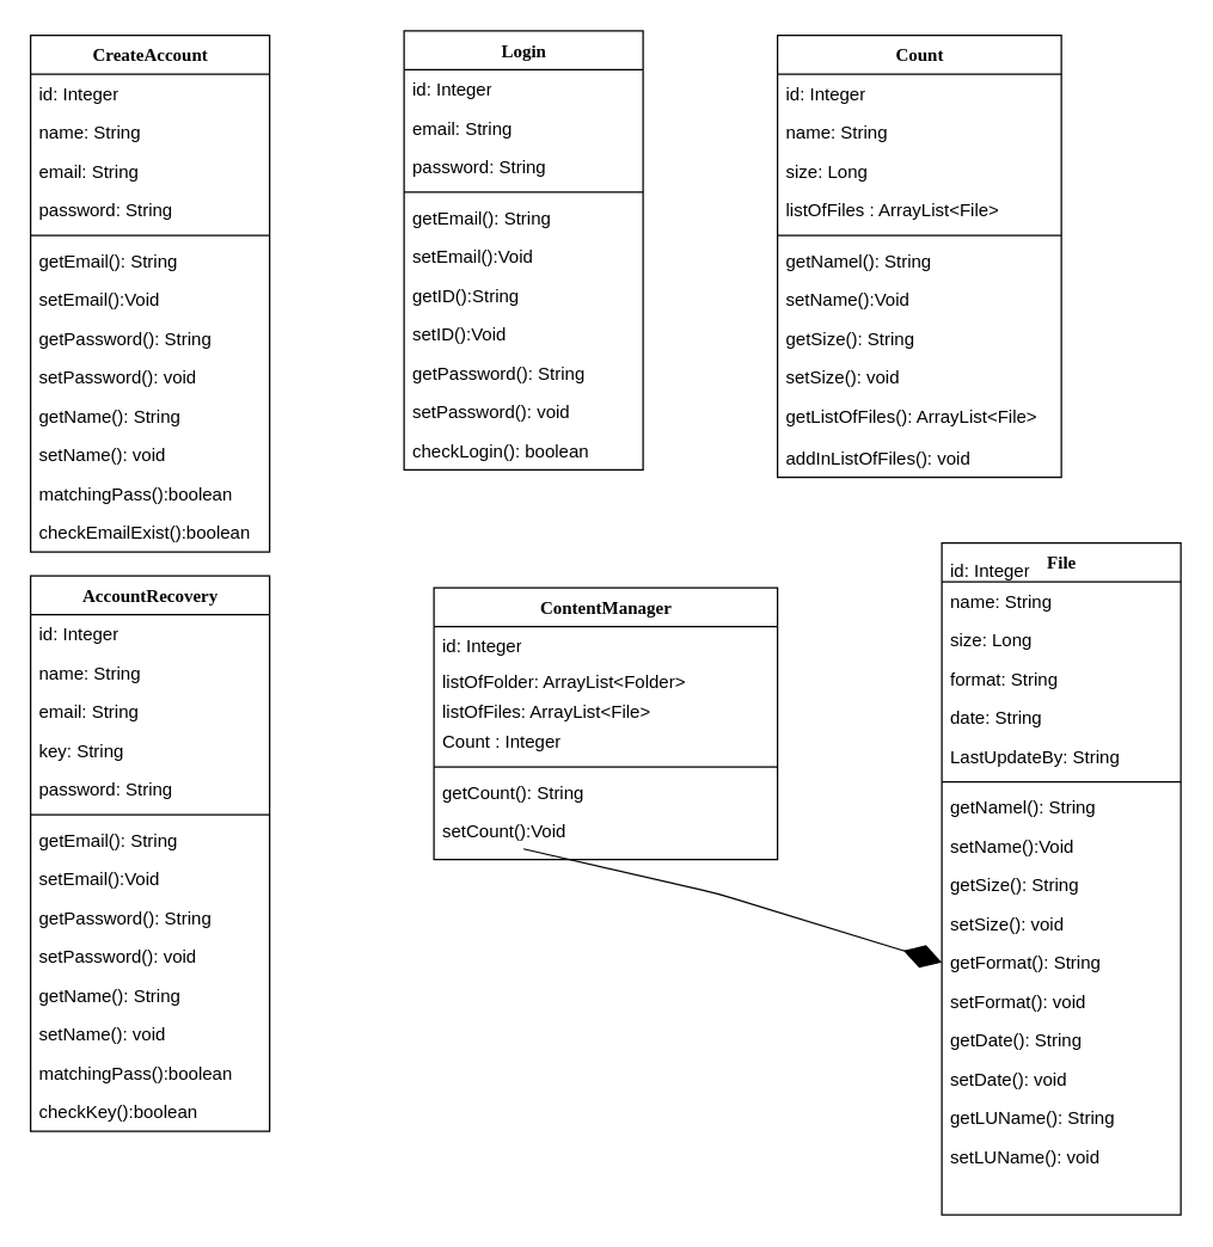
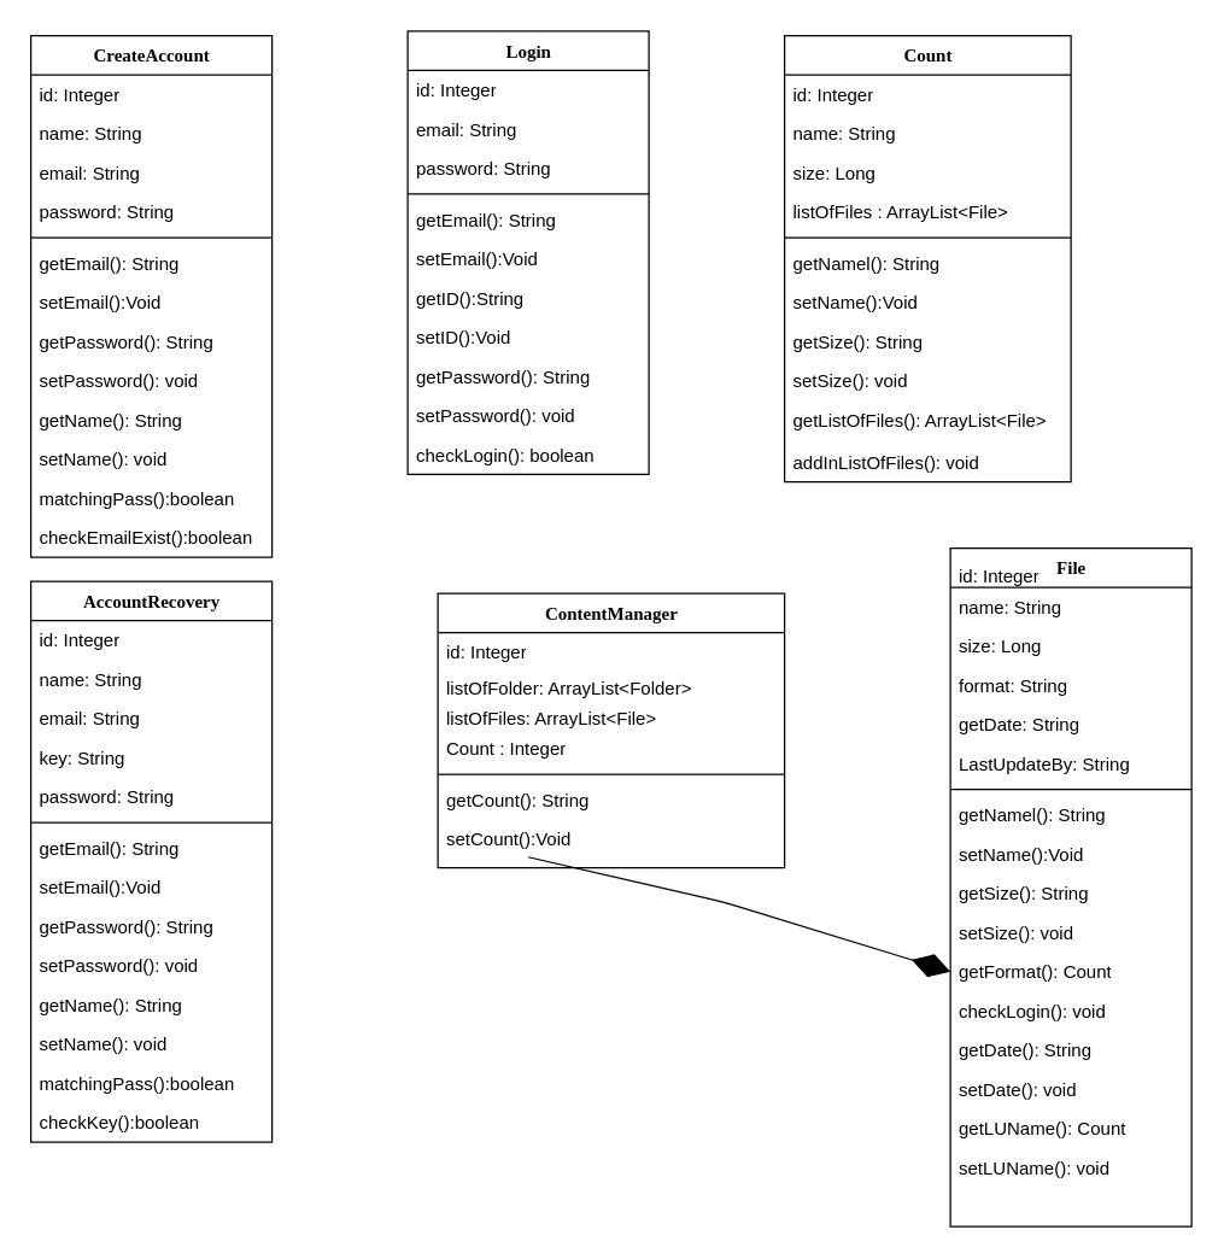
- <mxCell id="55" value="date: String&lt;br&gt;&lt;br&gt;" style="text;html=1;strokeColor=none;fillColor=none;align=left;verticalAlign=top;spacingLeft=4;spacingRight=4;whiteSpace=wrap;overflow=hidden;rotatable=0;points=[[0,0.5],[1,0.5]];portConstraint=eastwest;" parent="51" vertex="1"><mxGeometry y="104" width="160" height="26" as="geometry" /></mxCell>
+ <mxCell id="55" value="getDate: String&lt;br&gt;&lt;br&gt;" style="text;html=1;strokeColor=none;fillColor=none;align=left;verticalAlign=top;spacingLeft=4;spacingRight=4;whiteSpace=wrap;overflow=hidden;rotatable=0;points=[[0,0.5],[1,0.5]];portConstraint=eastwest;" parent="51" vertex="1"><mxGeometry y="104" width="160" height="26" as="geometry" /></mxCell>
- <mxCell id="62" value="getFormat(): String" style="text;html=1;strokeColor=none;fillColor=none;align=left;verticalAlign=top;spacingLeft=4;spacingRight=4;whiteSpace=wrap;overflow=hidden;rotatable=0;points=[[0,0.5],[1,0.5]];portConstraint=eastwest;" parent="51" vertex="1"><mxGeometry y="268" width="160" height="26" as="geometry" /></mxCell>
+ <mxCell id="62" value="getFormat(): Count" style="text;html=1;strokeColor=none;fillColor=none;align=left;verticalAlign=top;spacingLeft=4;spacingRight=4;whiteSpace=wrap;overflow=hidden;rotatable=0;points=[[0,0.5],[1,0.5]];portConstraint=eastwest;" parent="51" vertex="1"><mxGeometry y="268" width="160" height="26" as="geometry" /></mxCell>
- <mxCell id="63" value="setFormat(): void" style="text;html=1;strokeColor=none;fillColor=none;align=left;verticalAlign=top;spacingLeft=4;spacingRight=4;whiteSpace=wrap;overflow=hidden;rotatable=0;points=[[0,0.5],[1,0.5]];portConstraint=eastwest;" parent="51" vertex="1"><mxGeometry y="294" width="160" height="26" as="geometry" /></mxCell>
+ <mxCell id="63" value="checkLogin(): void" style="text;html=1;strokeColor=none;fillColor=none;align=left;verticalAlign=top;spacingLeft=4;spacingRight=4;whiteSpace=wrap;overflow=hidden;rotatable=0;points=[[0,0.5],[1,0.5]];portConstraint=eastwest;" parent="51" vertex="1"><mxGeometry y="294" width="160" height="26" as="geometry" /></mxCell>
- <mxCell id="66" value="getLUName(): String" style="text;html=1;strokeColor=none;fillColor=none;align=left;verticalAlign=top;spacingLeft=4;spacingRight=4;whiteSpace=wrap;overflow=hidden;rotatable=0;points=[[0,0.5],[1,0.5]];portConstraint=eastwest;" parent="51" vertex="1"><mxGeometry y="372" width="160" height="26" as="geometry" /></mxCell>
+ <mxCell id="66" value="getLUName(): Count" style="text;html=1;strokeColor=none;fillColor=none;align=left;verticalAlign=top;spacingLeft=4;spacingRight=4;whiteSpace=wrap;overflow=hidden;rotatable=0;points=[[0,0.5],[1,0.5]];portConstraint=eastwest;" parent="51" vertex="1"><mxGeometry y="372" width="160" height="26" as="geometry" /></mxCell>
